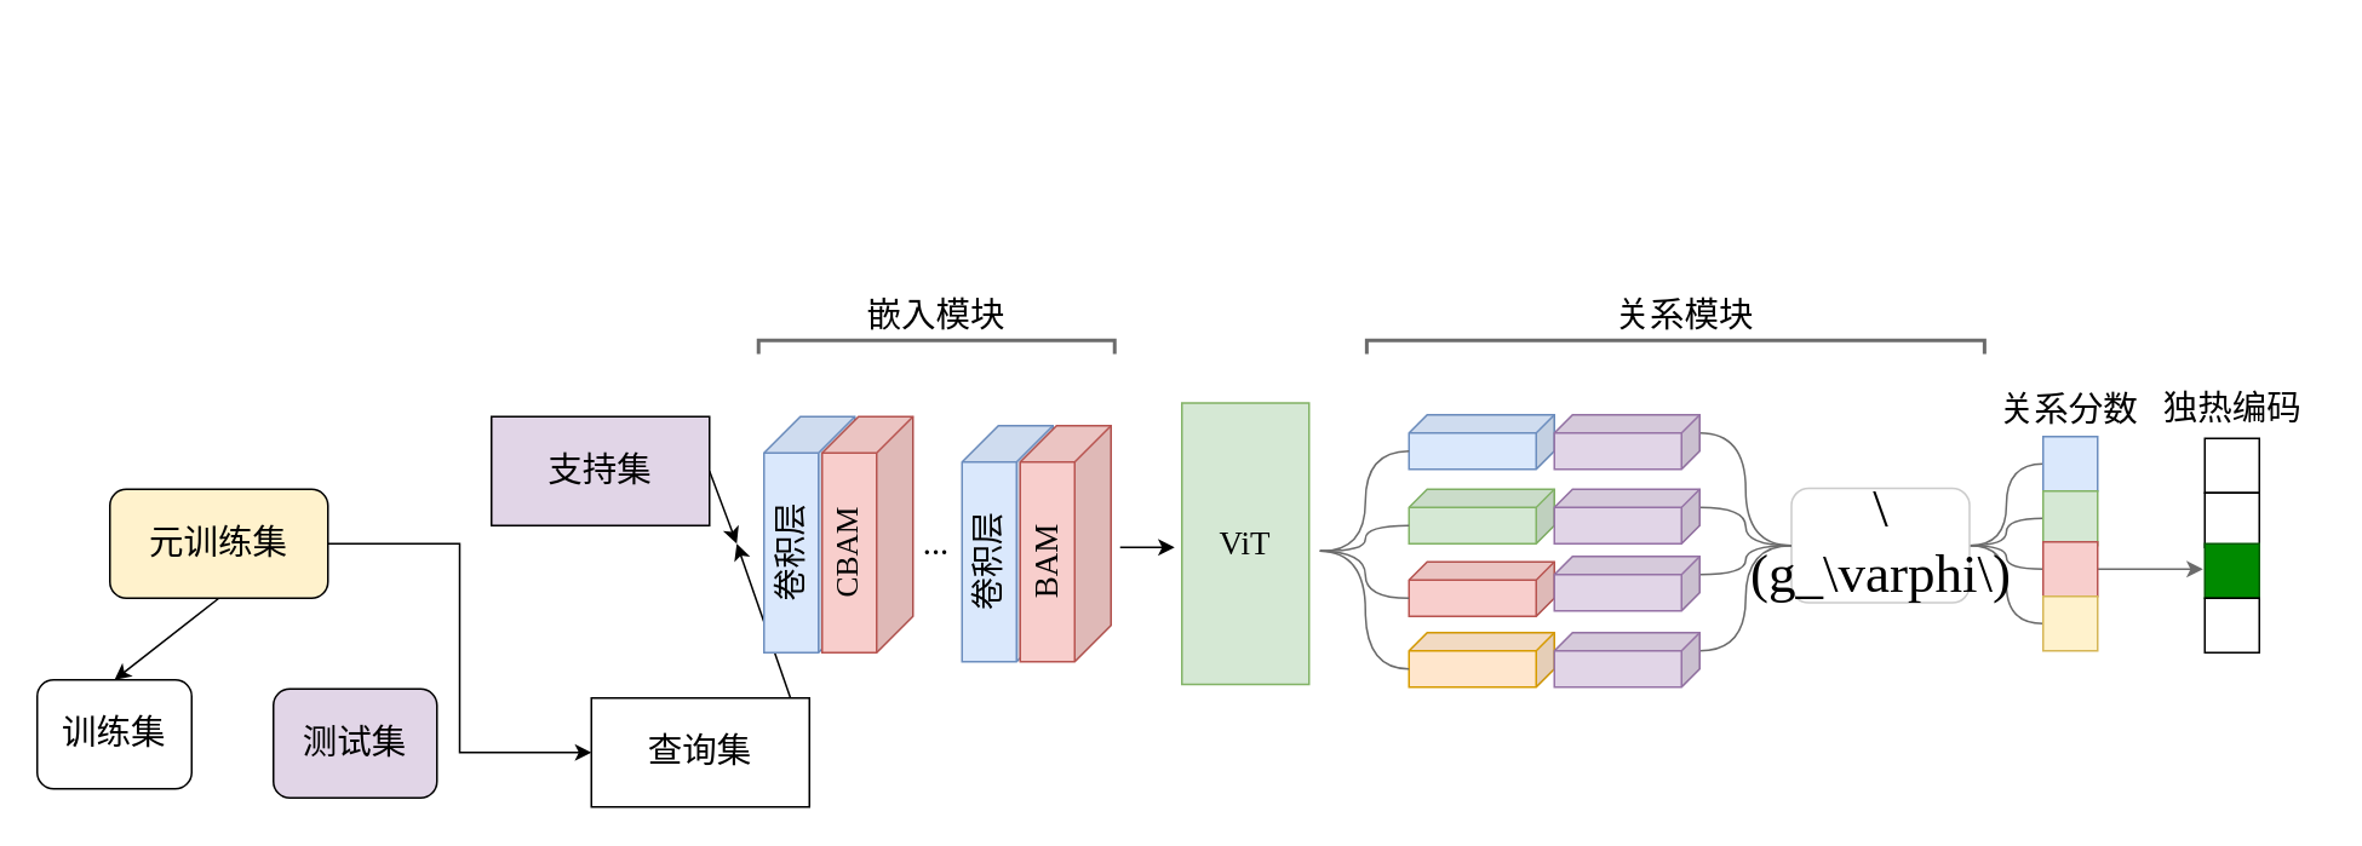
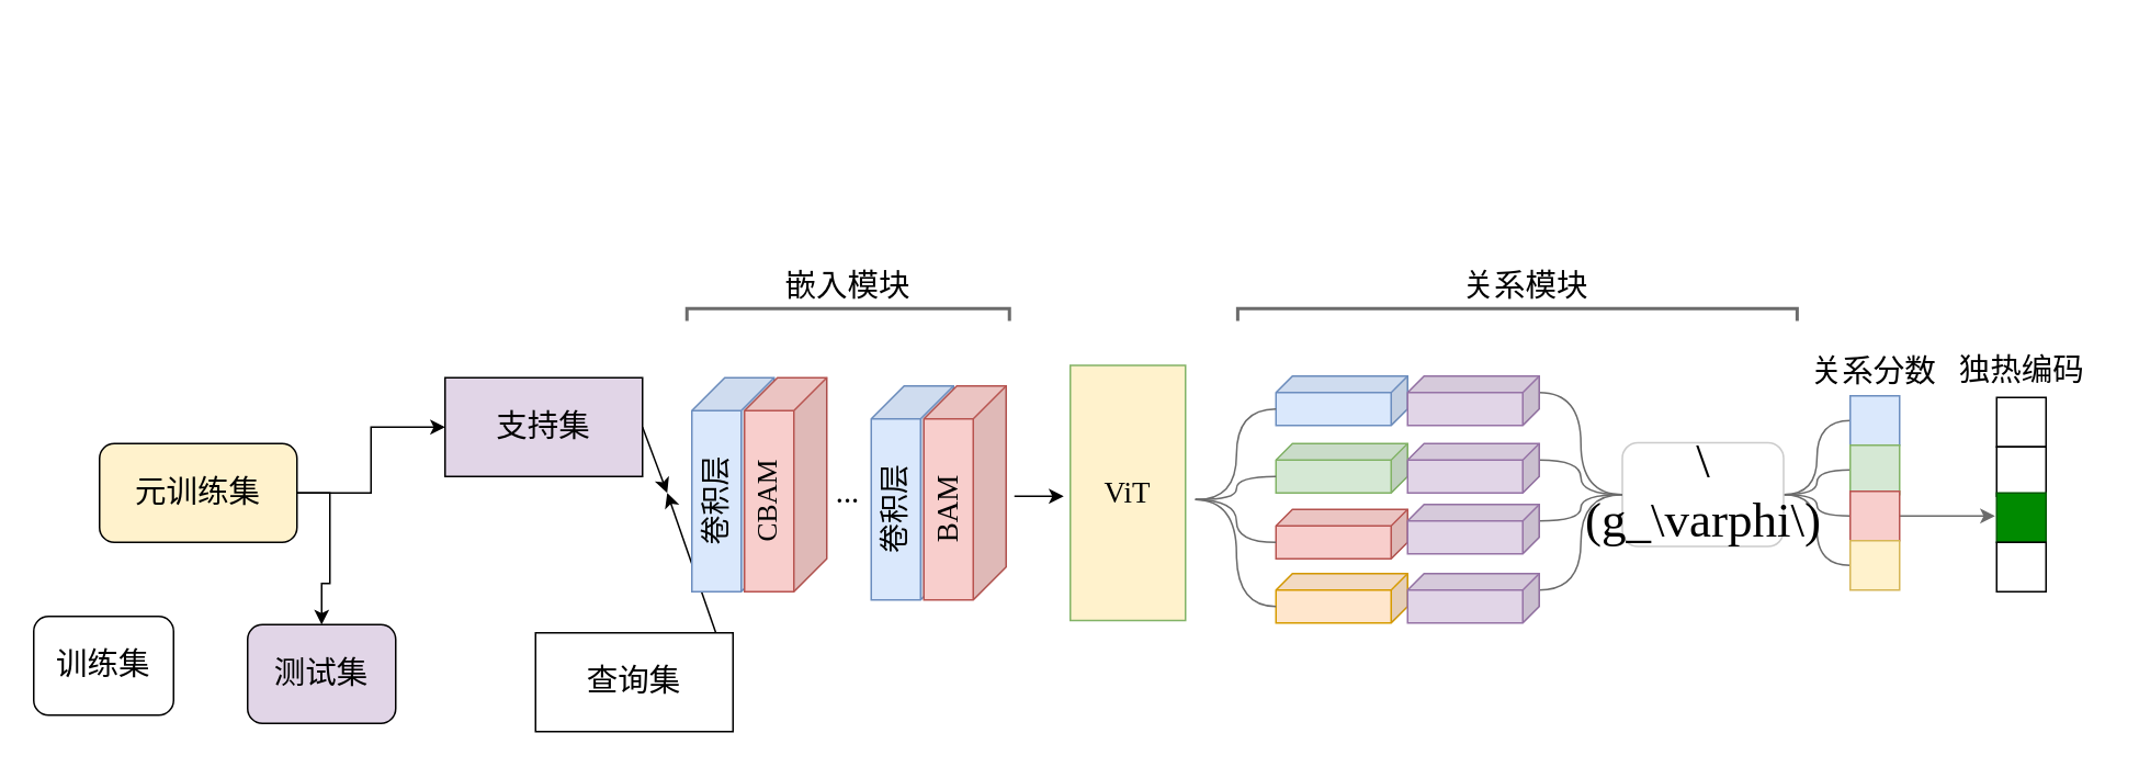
+ <mxCell id="3" style="edgeStyle=orthogonalEdgeStyle;rounded=0;orthogonalLoop=1;jettySize=auto;html=1;exitX=1;exitY=0.5;exitDx=0;exitDy=0;entryX=0;entryY=0.5;entryDx=0;entryDy=0;" edge="1" parent="1" source="5" target="9"><mxGeometry relative="1" as="geometry" /></mxCell>
- <mxCell id="18" value="&lt;font face=&quot;Times New Roman&quot; style=&quot;font-size: 18px;&quot;&gt;ViT&lt;/font&gt;" style="rounded=0;whiteSpace=wrap;html=1;fillColor=#d5e8d4;strokeColor=#82b366;" vertex="1" parent="1"><mxGeometry x="650" y="221.5" width="70" height="155" as="geometry" /></mxCell>
+ <mxCell id="18" value="&lt;font face=&quot;Times New Roman&quot; style=&quot;font-size: 18px;&quot;&gt;ViT&lt;/font&gt;" style="rounded=0;whiteSpace=wrap;html=1;fillColor=#fff2cc;strokeColor=#82b366;" vertex="1" parent="1"><mxGeometry x="650" y="221.5" width="70" height="155" as="geometry" /></mxCell>
- <mxCell id="2" style="rounded=0;orthogonalLoop=1;jettySize=auto;html=1;exitX=0.5;exitY=1;exitDx=0;exitDy=0;entryX=0.5;entryY=0;entryDx=0;entryDy=0;" edge="1" parent="1" source="5" target="6"><mxGeometry relative="1" as="geometry" /></mxCell>
- <mxCell id="4" style="edgeStyle=orthogonalEdgeStyle;rounded=0;orthogonalLoop=1;jettySize=auto;html=1;exitX=1;exitY=0.5;exitDx=0;exitDy=0;entryX=0;entryY=0.5;entryDx=0;entryDy=0;" edge="1" parent="1" source="5" target="11"><mxGeometry relative="1" as="geometry" /></mxCell>
+ <mxCell id="4" style="edgeStyle=orthogonalEdgeStyle;rounded=0;orthogonalLoop=1;jettySize=auto;html=1;exitX=1;exitY=0.5;exitDx=0;exitDy=0;" edge="1" parent="1" source="5" target="7"><mxGeometry relative="1" as="geometry" /></mxCell>
